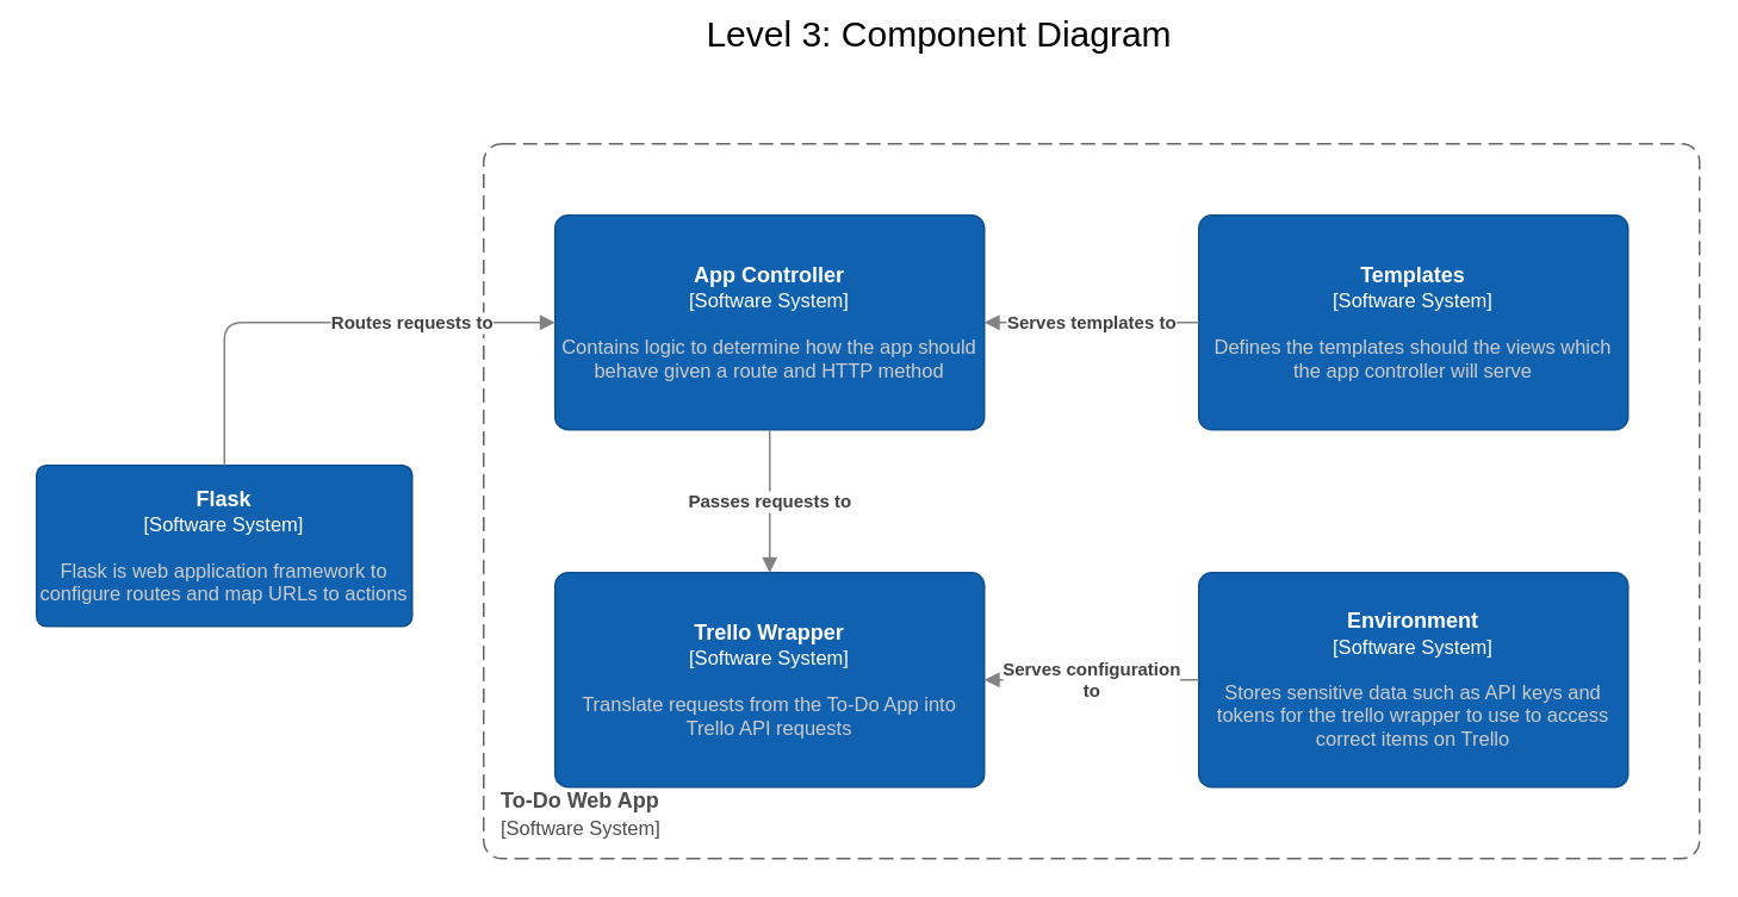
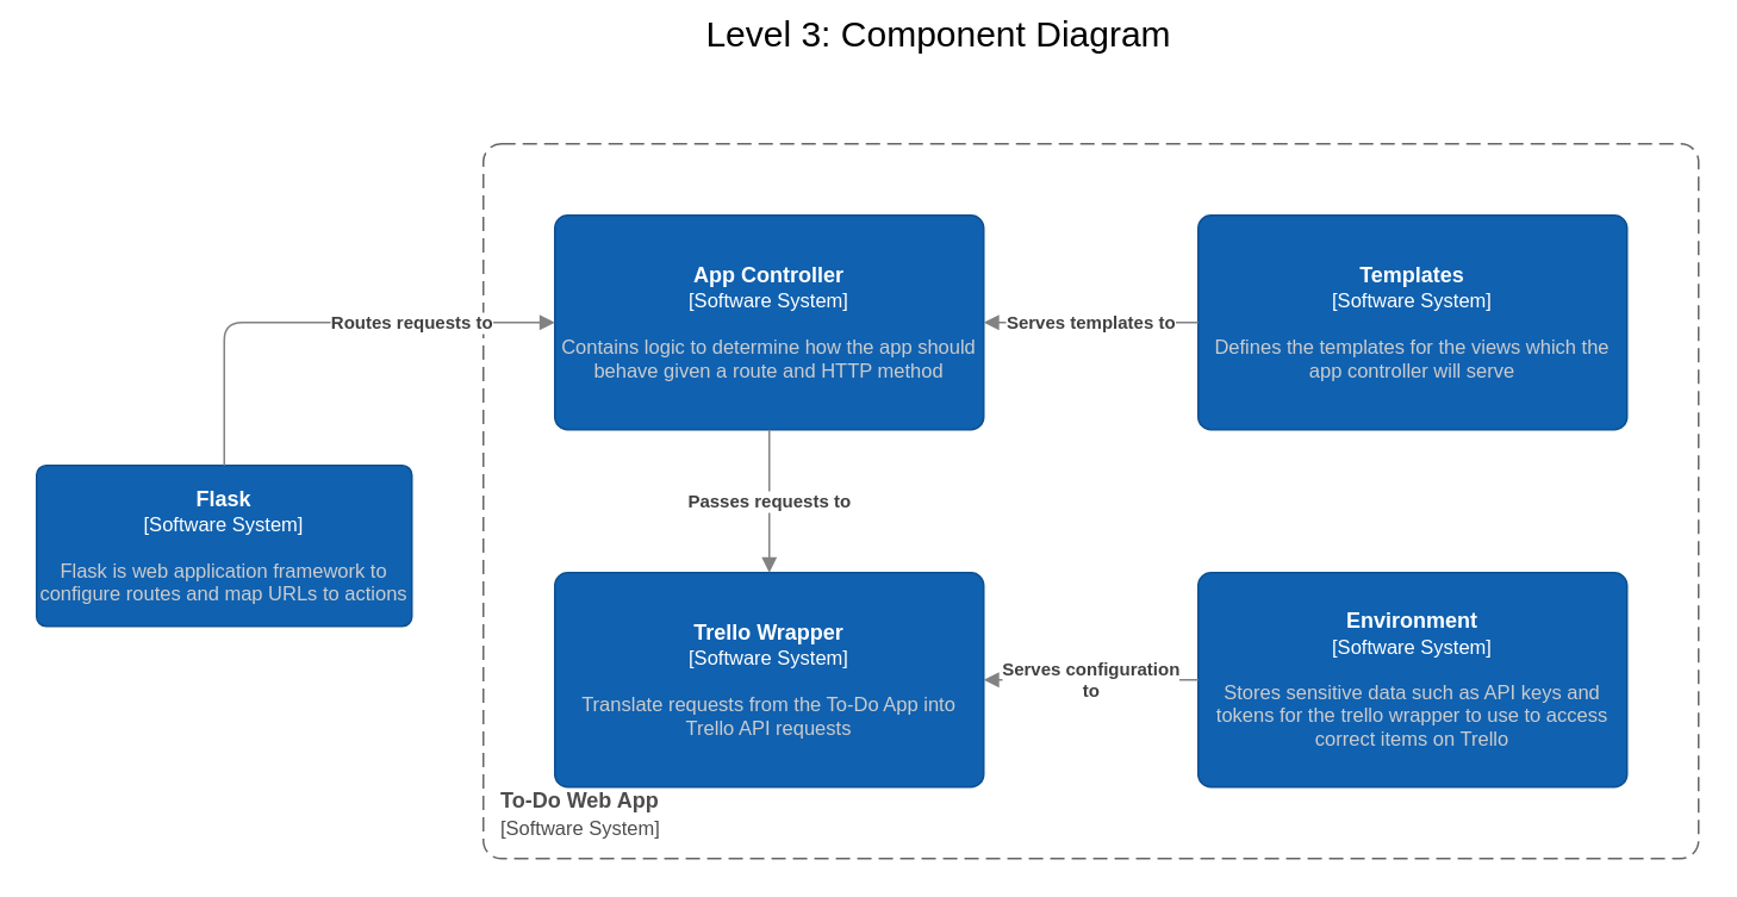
- <mxCell id="11" value="&lt;b&gt;Templates&lt;/b&gt;&lt;br&gt;&lt;div&gt;&lt;font style=&quot;font-size: 11px&quot;&gt;[Software System]&lt;/font&gt;&lt;/div&gt;&lt;div style=&quot;font-size: 10px&quot;&gt;&lt;br&gt;&lt;/div&gt;&lt;div style=&quot;font-size: 11px&quot;&gt;&lt;font color=&quot;#CCCCCC&quot;&gt;Defines the templates should the views which the app controller will serve&lt;/font&gt;&lt;/div&gt;" style="rounded=1;whiteSpace=wrap;html=1;fontColor=#ffffff;arcSize=6;metaEdit=1;points=[[0.25,0,0],[0.5,0,0],[0.75,0,0],[1,0.25,0],[1,0.5,0],[1,0.75,0],[0.75,1,0],[0.5,1,0],[0.25,1,0],[0,0.75,0],[0,0.5,0],[0,0.25,0]];resizable=0;editable=1;movableLabel=0;allowArrows=0;rotatable=0;imageWidth=24;fillColor=#1061B0;strokeColor=#0D5091;" vertex="1" parent="1"><mxGeometry x="670" y="120" width="240" height="120" as="geometry" /></mxCell>
+ <mxCell id="11" value="&lt;b&gt;Templates&lt;/b&gt;&lt;br&gt;&lt;div&gt;&lt;font style=&quot;font-size: 11px&quot;&gt;[Software System]&lt;/font&gt;&lt;/div&gt;&lt;div style=&quot;font-size: 10px&quot;&gt;&lt;br&gt;&lt;/div&gt;&lt;div style=&quot;font-size: 11px&quot;&gt;&lt;font color=&quot;#CCCCCC&quot;&gt;Defines the templates for the views which the app controller will serve&lt;/font&gt;&lt;/div&gt;" style="rounded=1;whiteSpace=wrap;html=1;fontColor=#ffffff;arcSize=6;metaEdit=1;points=[[0.25,0,0],[0.5,0,0],[0.75,0,0],[1,0.25,0],[1,0.5,0],[1,0.75,0],[0.75,1,0],[0.5,1,0],[0.25,1,0],[0,0.75,0],[0,0.5,0],[0,0.25,0]];resizable=0;editable=1;movableLabel=0;allowArrows=0;rotatable=0;imageWidth=24;fillColor=#1061B0;strokeColor=#0D5091;" vertex="1" parent="1"><mxGeometry x="670" y="120" width="240" height="120" as="geometry" /></mxCell>
